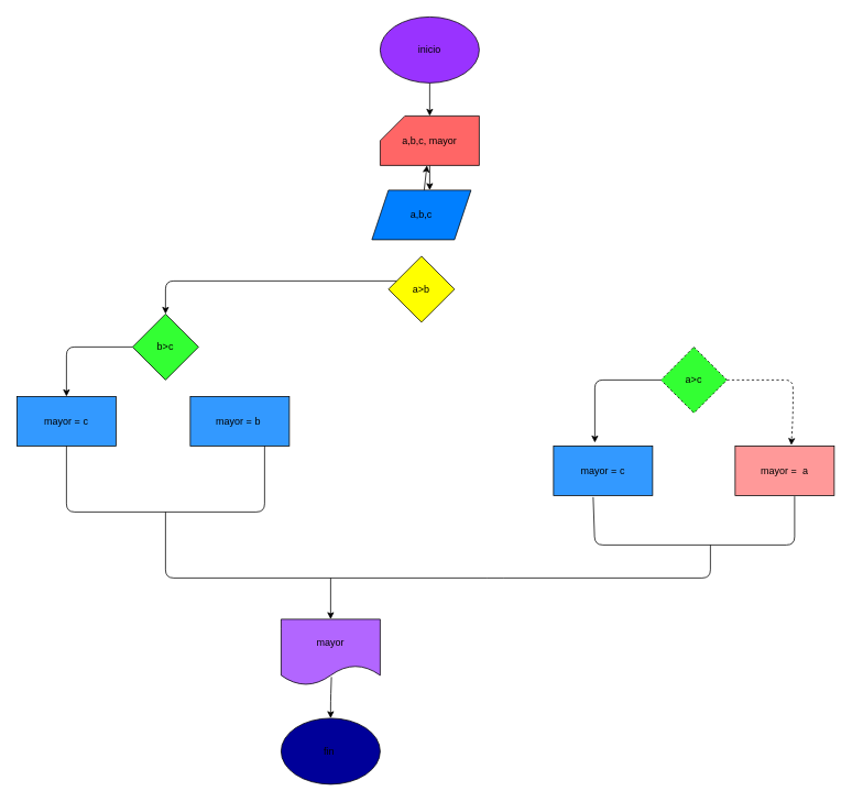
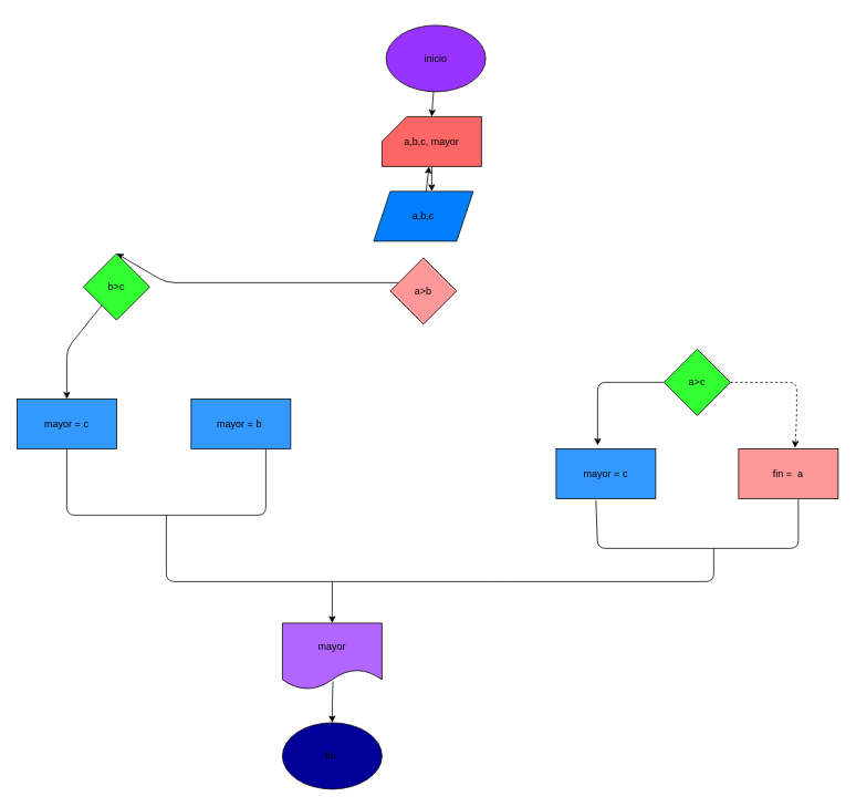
- <mxCell id="3" value="inicio" style="ellipse;whiteSpace=wrap;html=1;fillColor=#9933FF;" vertex="1" parent="1"><mxGeometry x="460" y="20" width="120" height="80" as="geometry" /></mxCell>
+ <mxCell id="3" value="inicio" style="ellipse;whiteSpace=wrap;html=1;fillColor=#9933FF;" vertex="1" parent="1"><mxGeometry x="465" y="30" width="120" height="80" as="geometry" /></mxCell>
- <mxCell id="9" value="a&amp;gt;b" style="rhombus;whiteSpace=wrap;html=1;fillColor=#FFFF00;" vertex="1" parent="1"><mxGeometry x="470" y="310" width="80" height="80" as="geometry" /></mxCell>
+ <mxCell id="9" value="a&amp;gt;b" style="rhombus;whiteSpace=wrap;html=1;fillColor=#ff9999;" vertex="1" parent="1"><mxGeometry x="470" y="310" width="80" height="80" as="geometry" /></mxCell>
- <mxCell id="25" value="b&amp;gt;c" style="rhombus;whiteSpace=wrap;html=1;fillColor=#33FF33;" vertex="1" parent="1"><mxGeometry x="160" y="380" width="80" height="80" as="geometry" /></mxCell>
+ <mxCell id="25" value="b&amp;gt;c" style="rhombus;whiteSpace=wrap;html=1;fillColor=#33FF33;" vertex="1" parent="1"><mxGeometry x="100" y="305" width="80" height="80" as="geometry" /></mxCell>
- <mxCell id="12" value="a&amp;gt;c" style="rhombus;whiteSpace=wrap;html=1;fillColor=#33FF33;dashed=1;" vertex="1" parent="1"><mxGeometry x="800" y="420" width="80" height="80" as="geometry" /></mxCell>
+ <mxCell id="12" value="a&amp;gt;c" style="rhombus;whiteSpace=wrap;html=1;fillColor=#33FF33;" vertex="1" parent="1"><mxGeometry x="800" y="420" width="80" height="80" as="geometry" /></mxCell>
- <mxCell id="13" value="mayor =&amp;nbsp; a" style="rounded=0;whiteSpace=wrap;html=1;fillColor=#FF9999;" vertex="1" parent="1"><mxGeometry x="890" y="540" width="120" height="60" as="geometry" /></mxCell>
+ <mxCell id="13" value="fin =&amp;nbsp; a" style="rounded=0;whiteSpace=wrap;html=1;fillColor=#FF9999;" vertex="1" parent="1"><mxGeometry x="890" y="540" width="120" height="60" as="geometry" /></mxCell>
